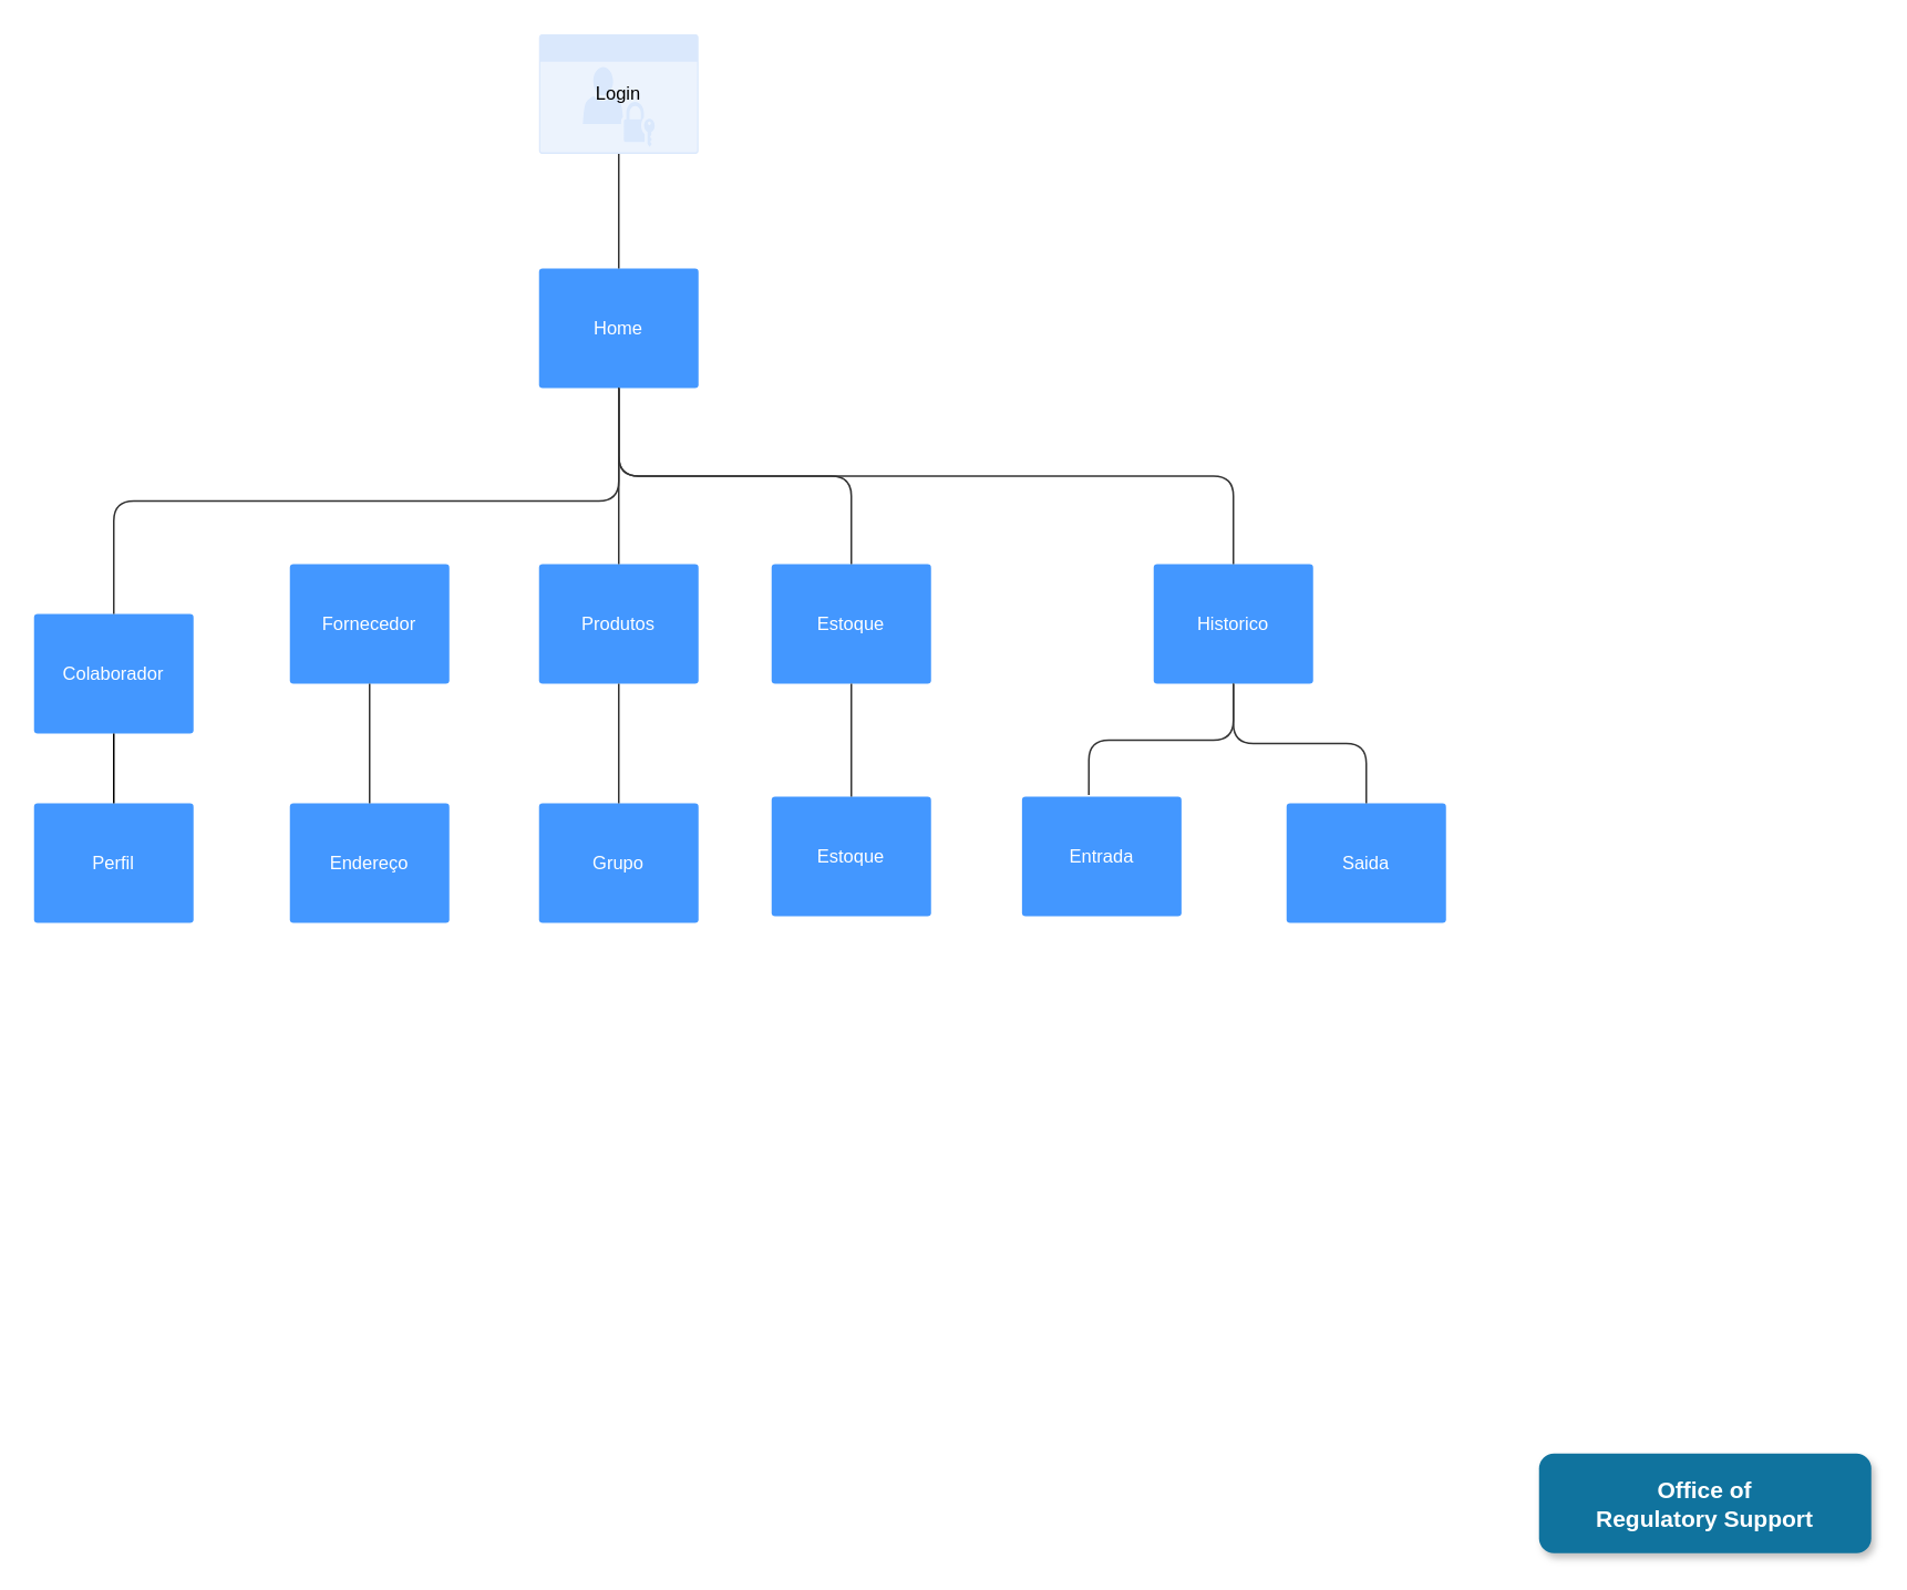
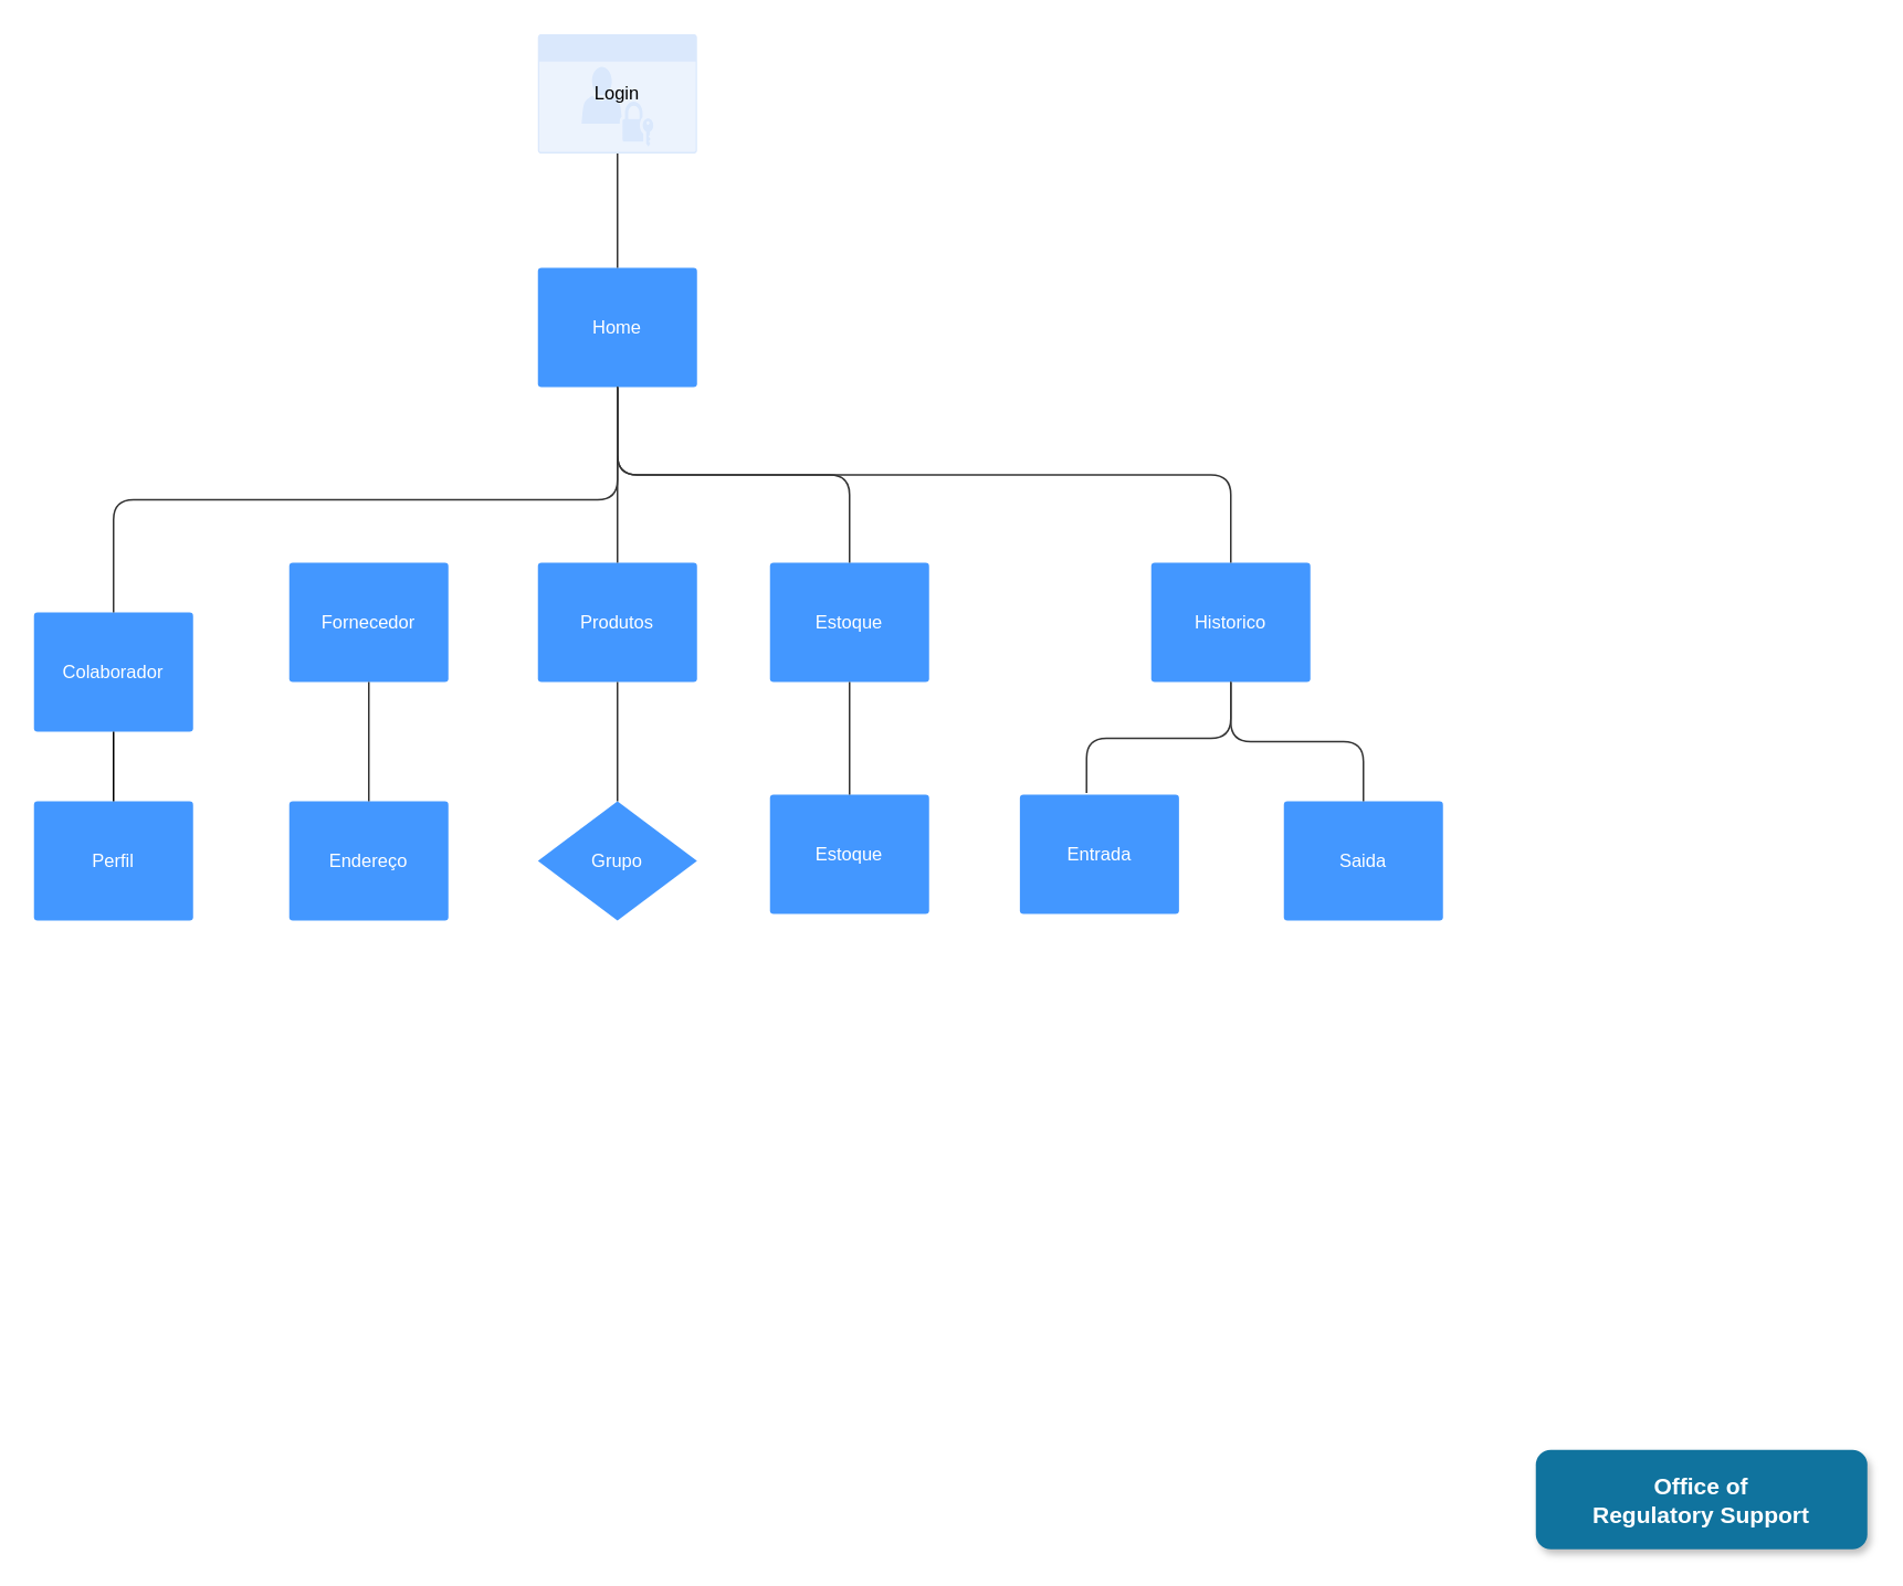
- <mxCell id="11" value="Grupo" style="html=1;overflow=block;whiteSpace=wrap;rounded=1;arcSize=3;fillColor=#4397ff;strokeOpacity=0;fillOpacity=100;whiteSpace=wrap;fontSize=11;fontFamily=Helvetica;fontColor=#ffffff;align=center;spacing=3;whiteSpace=wrap;" vertex="1" zOrder="123" parent="1"><mxGeometry x="324" y="483" width="96" height="72" as="geometry" /></mxCell>
+ <mxCell id="11" value="Grupo" style="rhombus;html=1;overflow=block;whiteSpace=wrap;arcSize=3;fillColor=#4397ff;strokeOpacity=0;fillOpacity=100;whiteSpace=wrap;fontSize=11;fontFamily=Helvetica;fontColor=#ffffff;align=center;spacing=3;whiteSpace=wrap;" vertex="1" zOrder="123" parent="1"><mxGeometry x="324" y="483" width="96" height="72" as="geometry" /></mxCell>
